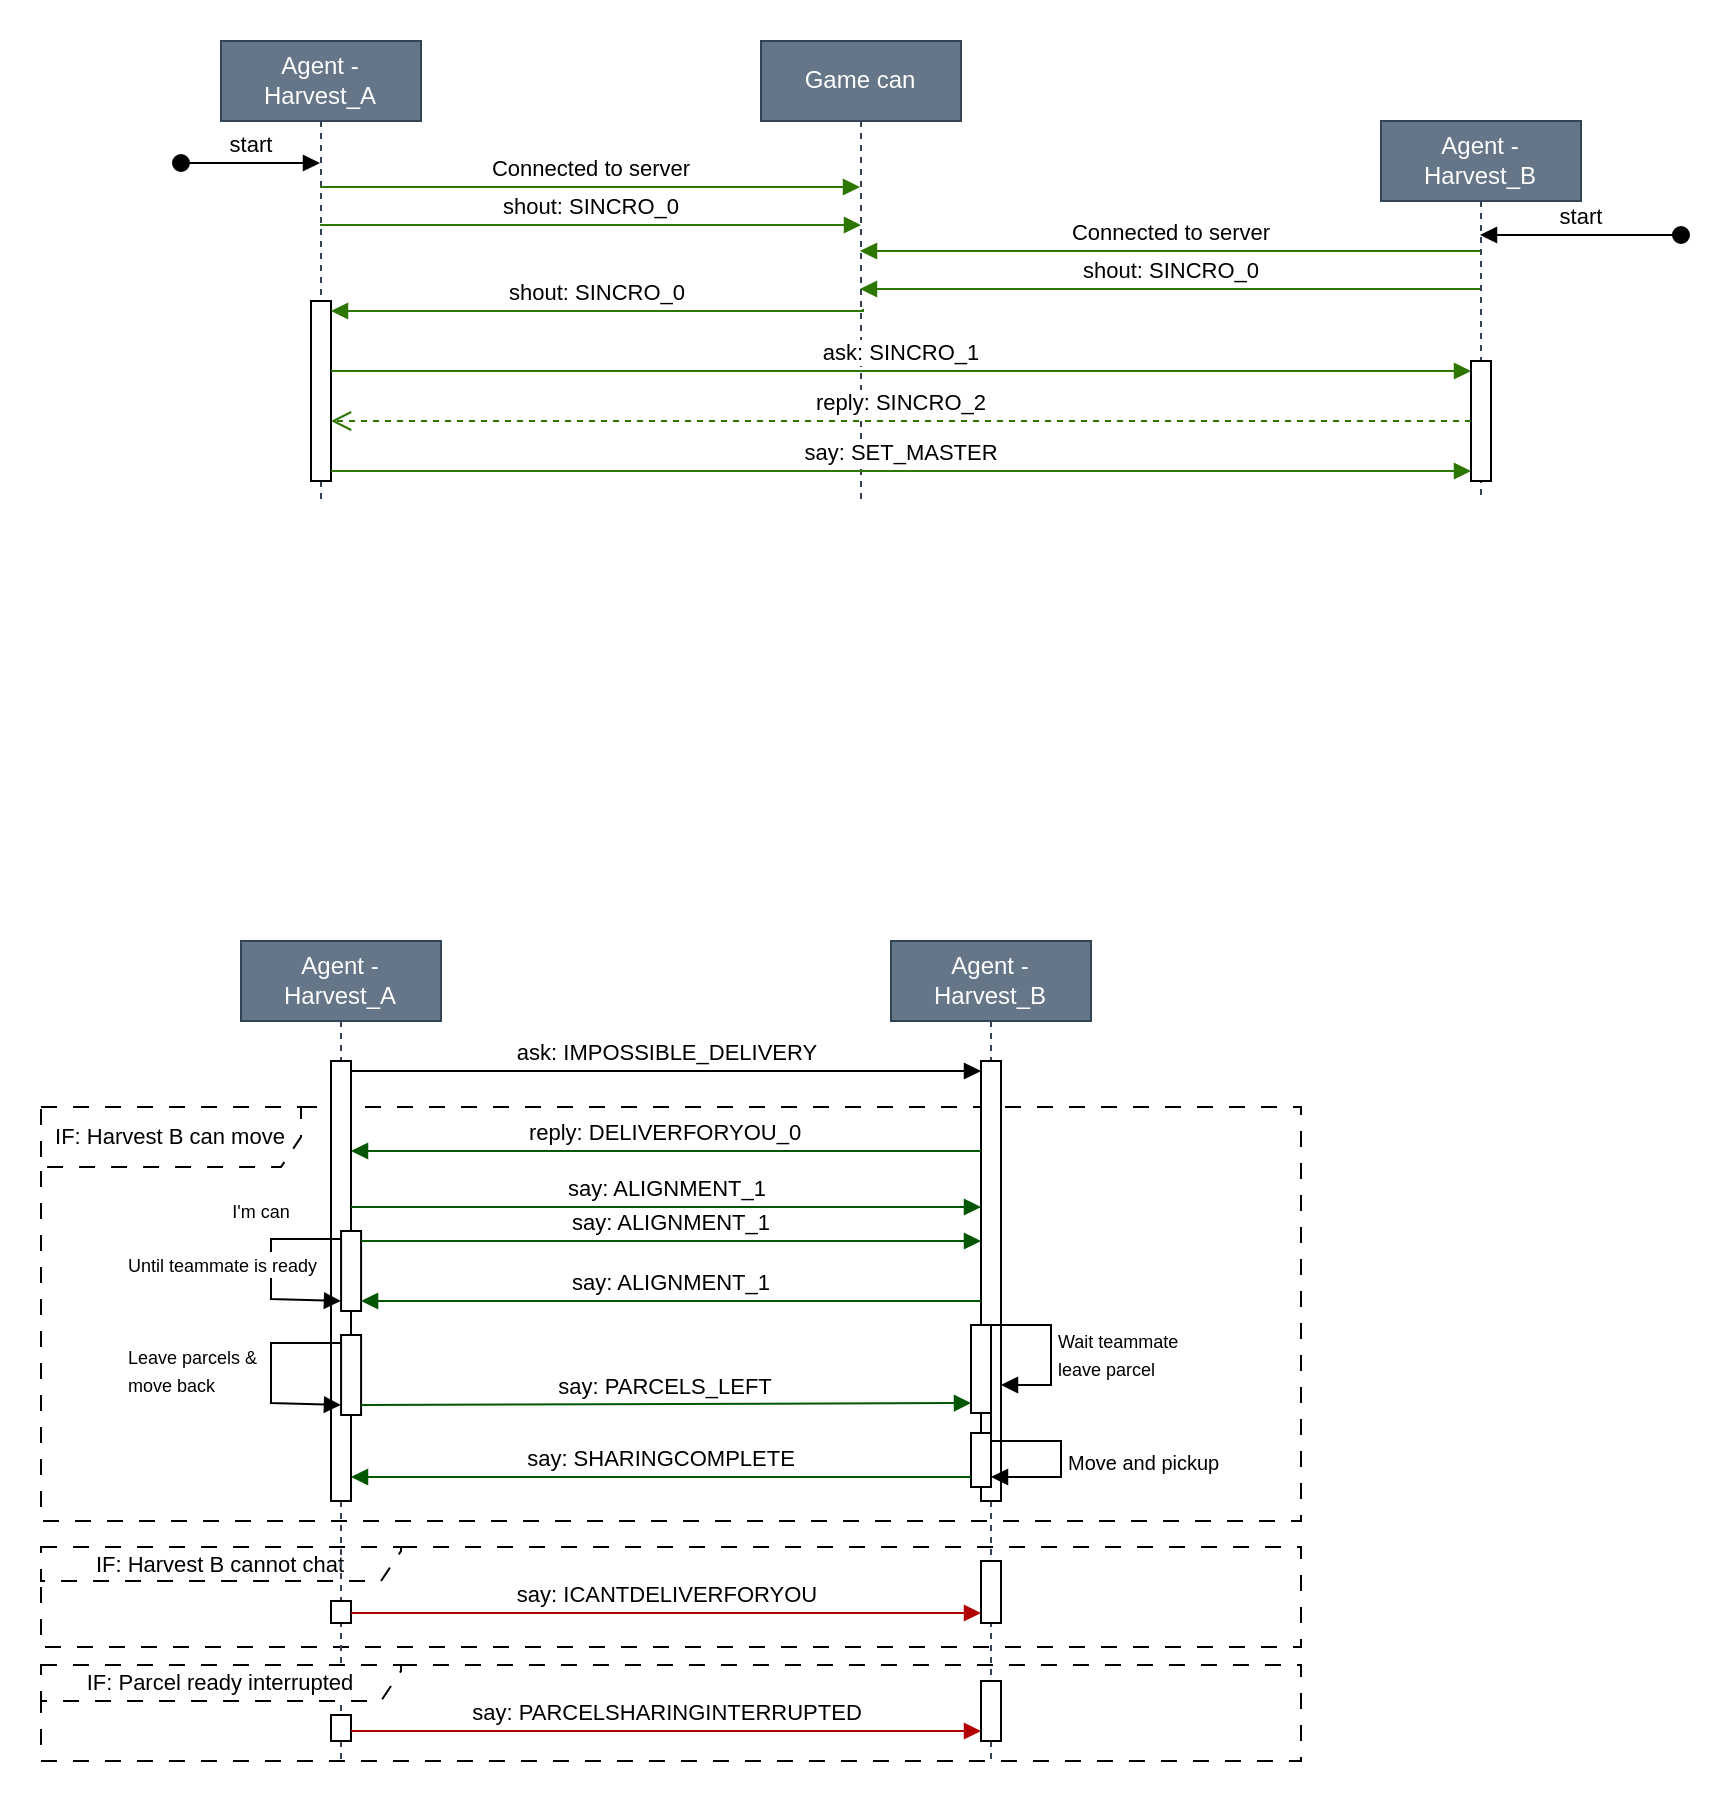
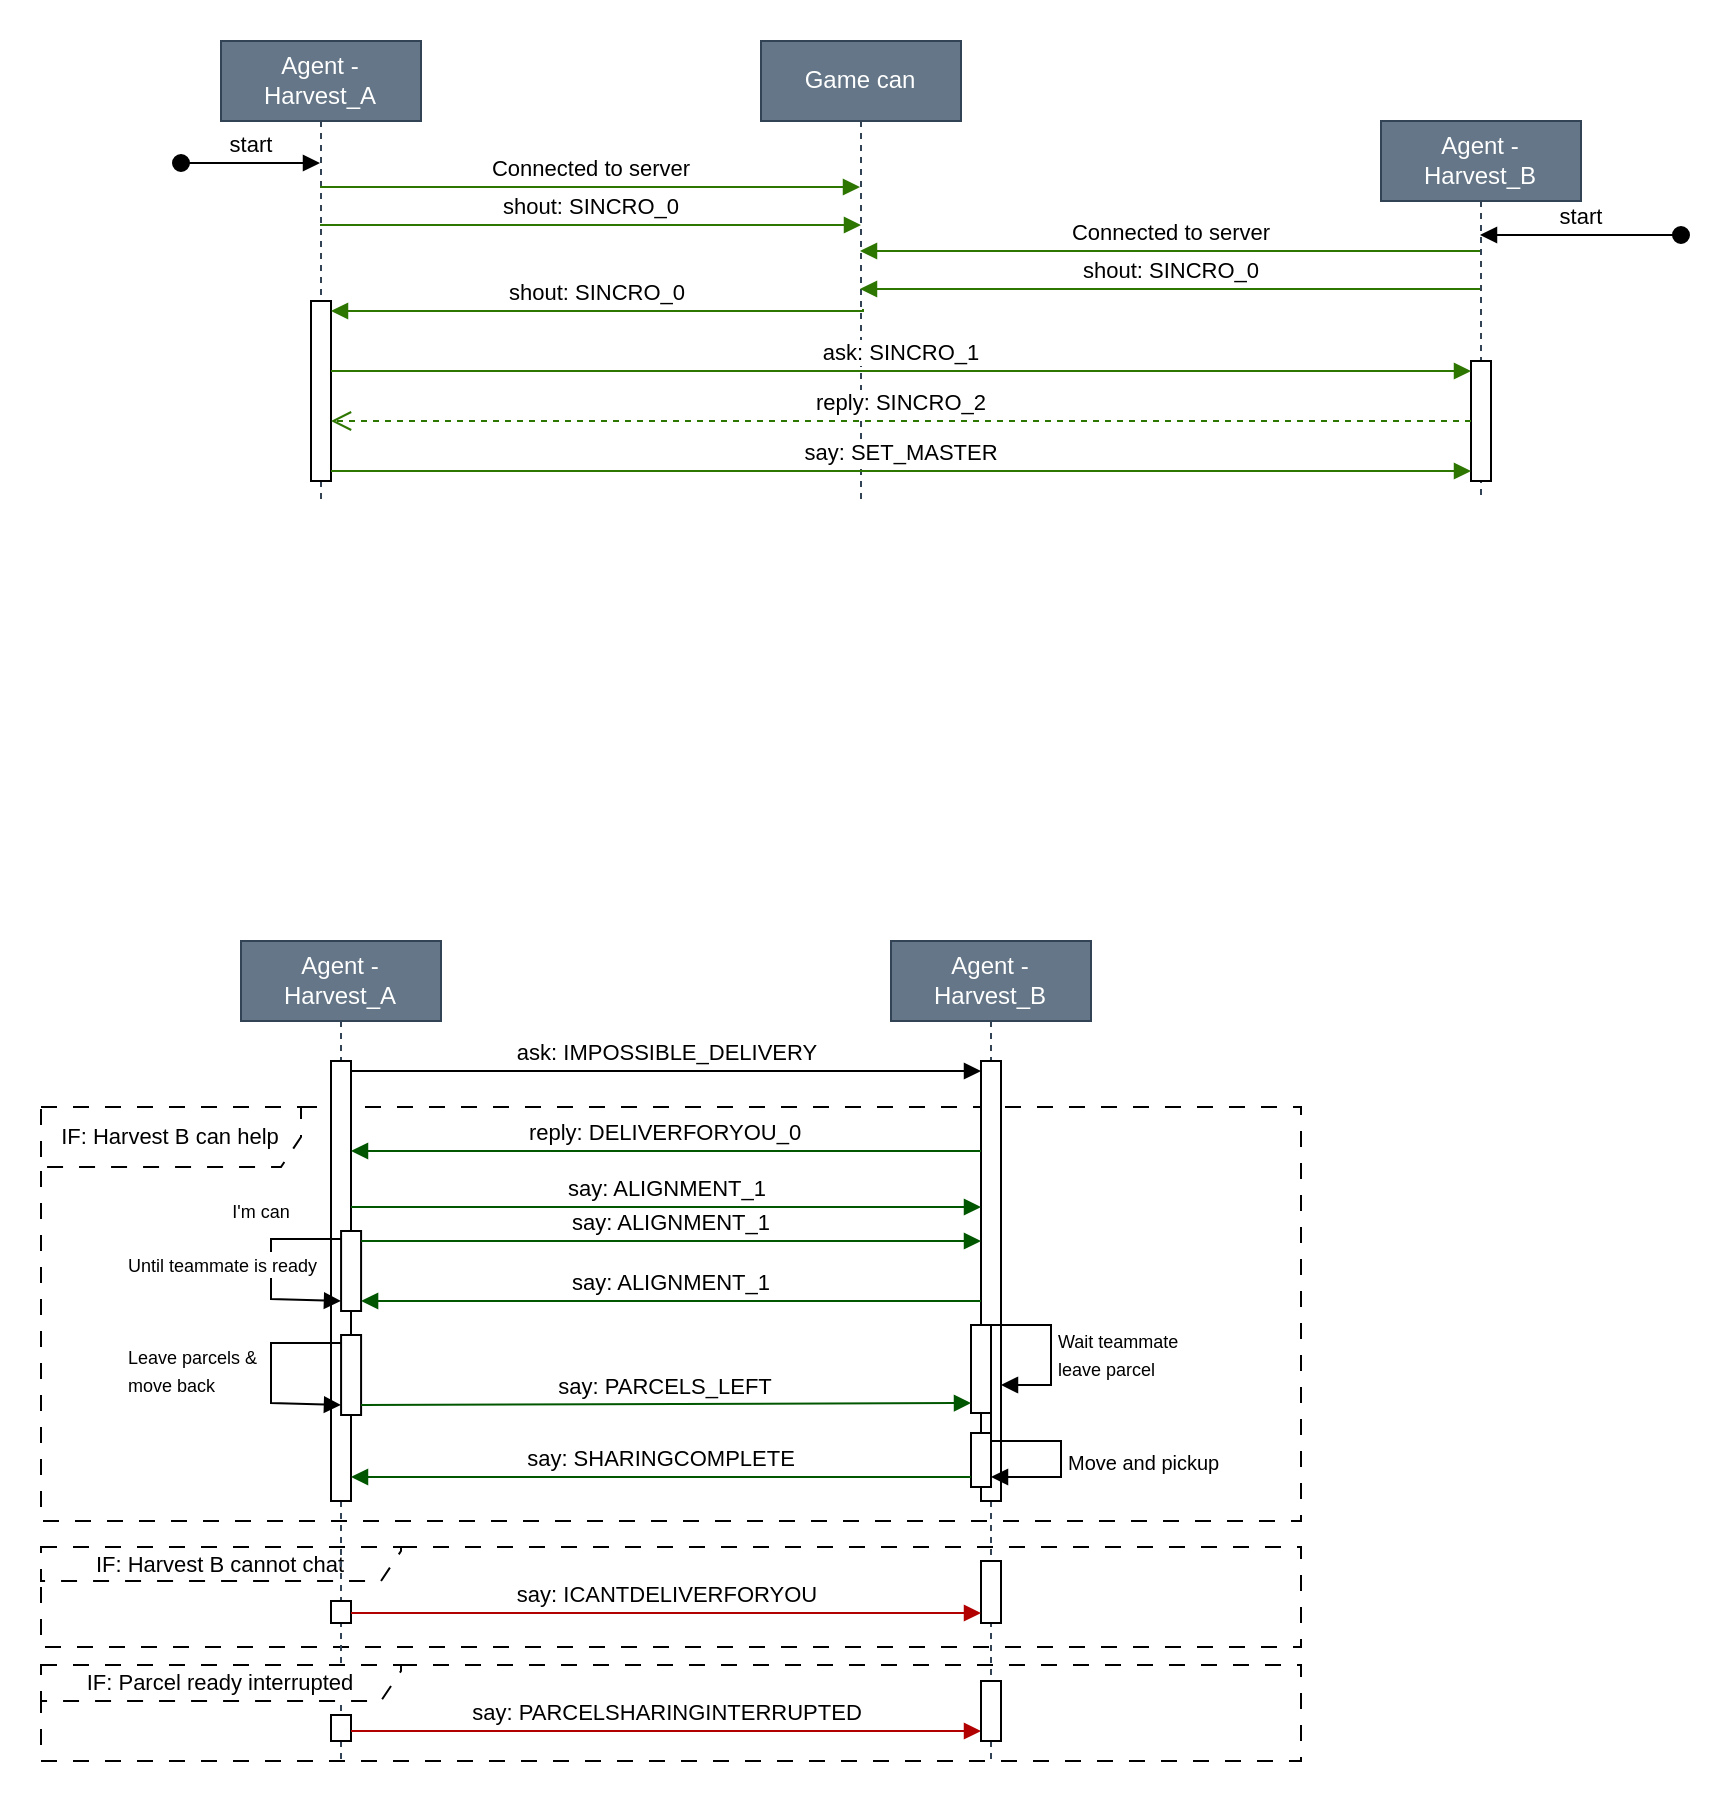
- <mxCell id="2" value="&lt;font style=&quot;font-size: 11px;&quot;&gt;IF: Harvest B can move&lt;/font&gt;" style="shape=umlFrame;whiteSpace=wrap;html=1;pointerEvents=0;recursiveResize=0;container=1;collapsible=0;width=130;dashed=1;dashPattern=8 8;height=30;" parent="1" vertex="1"><mxGeometry x="20" y="553" width="630" height="207" as="geometry" /></mxCell>
+ <mxCell id="2" value="&lt;font style=&quot;font-size: 11px;&quot;&gt;IF: Harvest B can help&lt;/font&gt;" style="shape=umlFrame;whiteSpace=wrap;html=1;pointerEvents=0;recursiveResize=0;container=1;collapsible=0;width=130;dashed=1;dashPattern=8 8;height=30;" parent="1" vertex="1"><mxGeometry x="20" y="553" width="630" height="207" as="geometry" /></mxCell>
